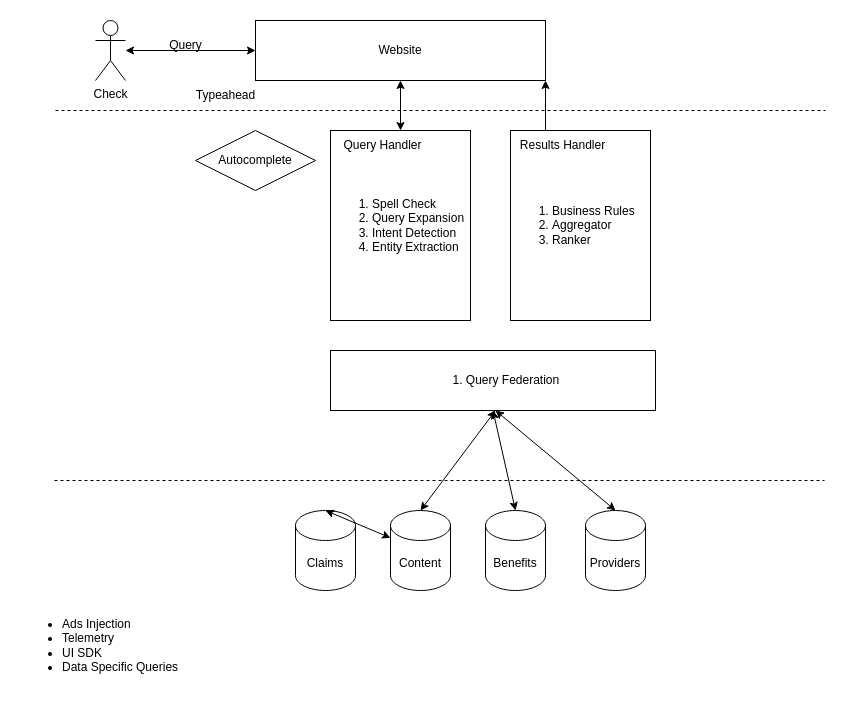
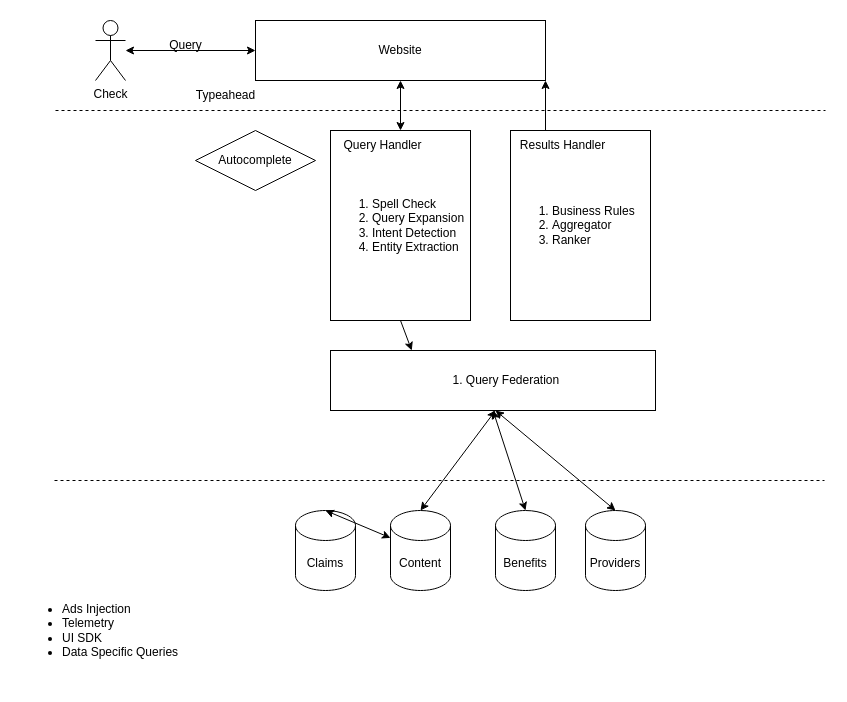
+ <mxCell id="22" value="" style="endArrow=classic;html=1;rounded=0;exitX=0.5;exitY=1;exitDx=0;exitDy=0;entryX=0.25;entryY=0;entryDx=0;entryDy=0;" edge="1" parent="1" source="9" target="20"><mxGeometry width="50" height="50" relative="1" as="geometry"><mxPoint x="415" y="280" as="sourcePoint" /><mxPoint x="465" y="230" as="targetPoint" /></mxGeometry></mxCell>
- <mxCell id="15" value="Benefits" style="shape=cylinder3;whiteSpace=wrap;html=1;boundedLbl=1;backgroundOutline=1;size=15;" vertex="1" parent="1"><mxGeometry x="485" y="510" width="60" height="80" as="geometry" /></mxCell>
+ <mxCell id="15" value="Benefits" style="shape=cylinder3;whiteSpace=wrap;html=1;boundedLbl=1;backgroundOutline=1;size=15;" vertex="1" parent="1"><mxGeometry x="495" y="510" width="60" height="80" as="geometry" /></mxCell>
- <mxCell id="19" value="&lt;ul&gt;&lt;li&gt;Ads Injection&lt;/li&gt;&lt;li&gt;Telemetry&lt;/li&gt;&lt;li&gt;UI SDK&lt;/li&gt;&lt;li&gt;Data Specific Queries&lt;/li&gt;&lt;/ul&gt;" style="text;html=1;align=left;verticalAlign=middle;resizable=0;points=[];autosize=1;strokeColor=none;fillColor=none;" vertex="1" parent="1"><mxGeometry x="20" y="595" width="180" height="100" as="geometry" /></mxCell>
+ <mxCell id="19" value="&lt;ul&gt;&lt;li&gt;Ads Injection&lt;/li&gt;&lt;li&gt;Telemetry&lt;/li&gt;&lt;li&gt;UI SDK&lt;/li&gt;&lt;li&gt;Data Specific Queries&lt;/li&gt;&lt;/ul&gt;" style="text;html=1;align=left;verticalAlign=middle;resizable=0;points=[];autosize=1;strokeColor=none;fillColor=none;" vertex="1" parent="1"><mxGeometry x="20" y="580" width="180" height="100" as="geometry" /></mxCell>
